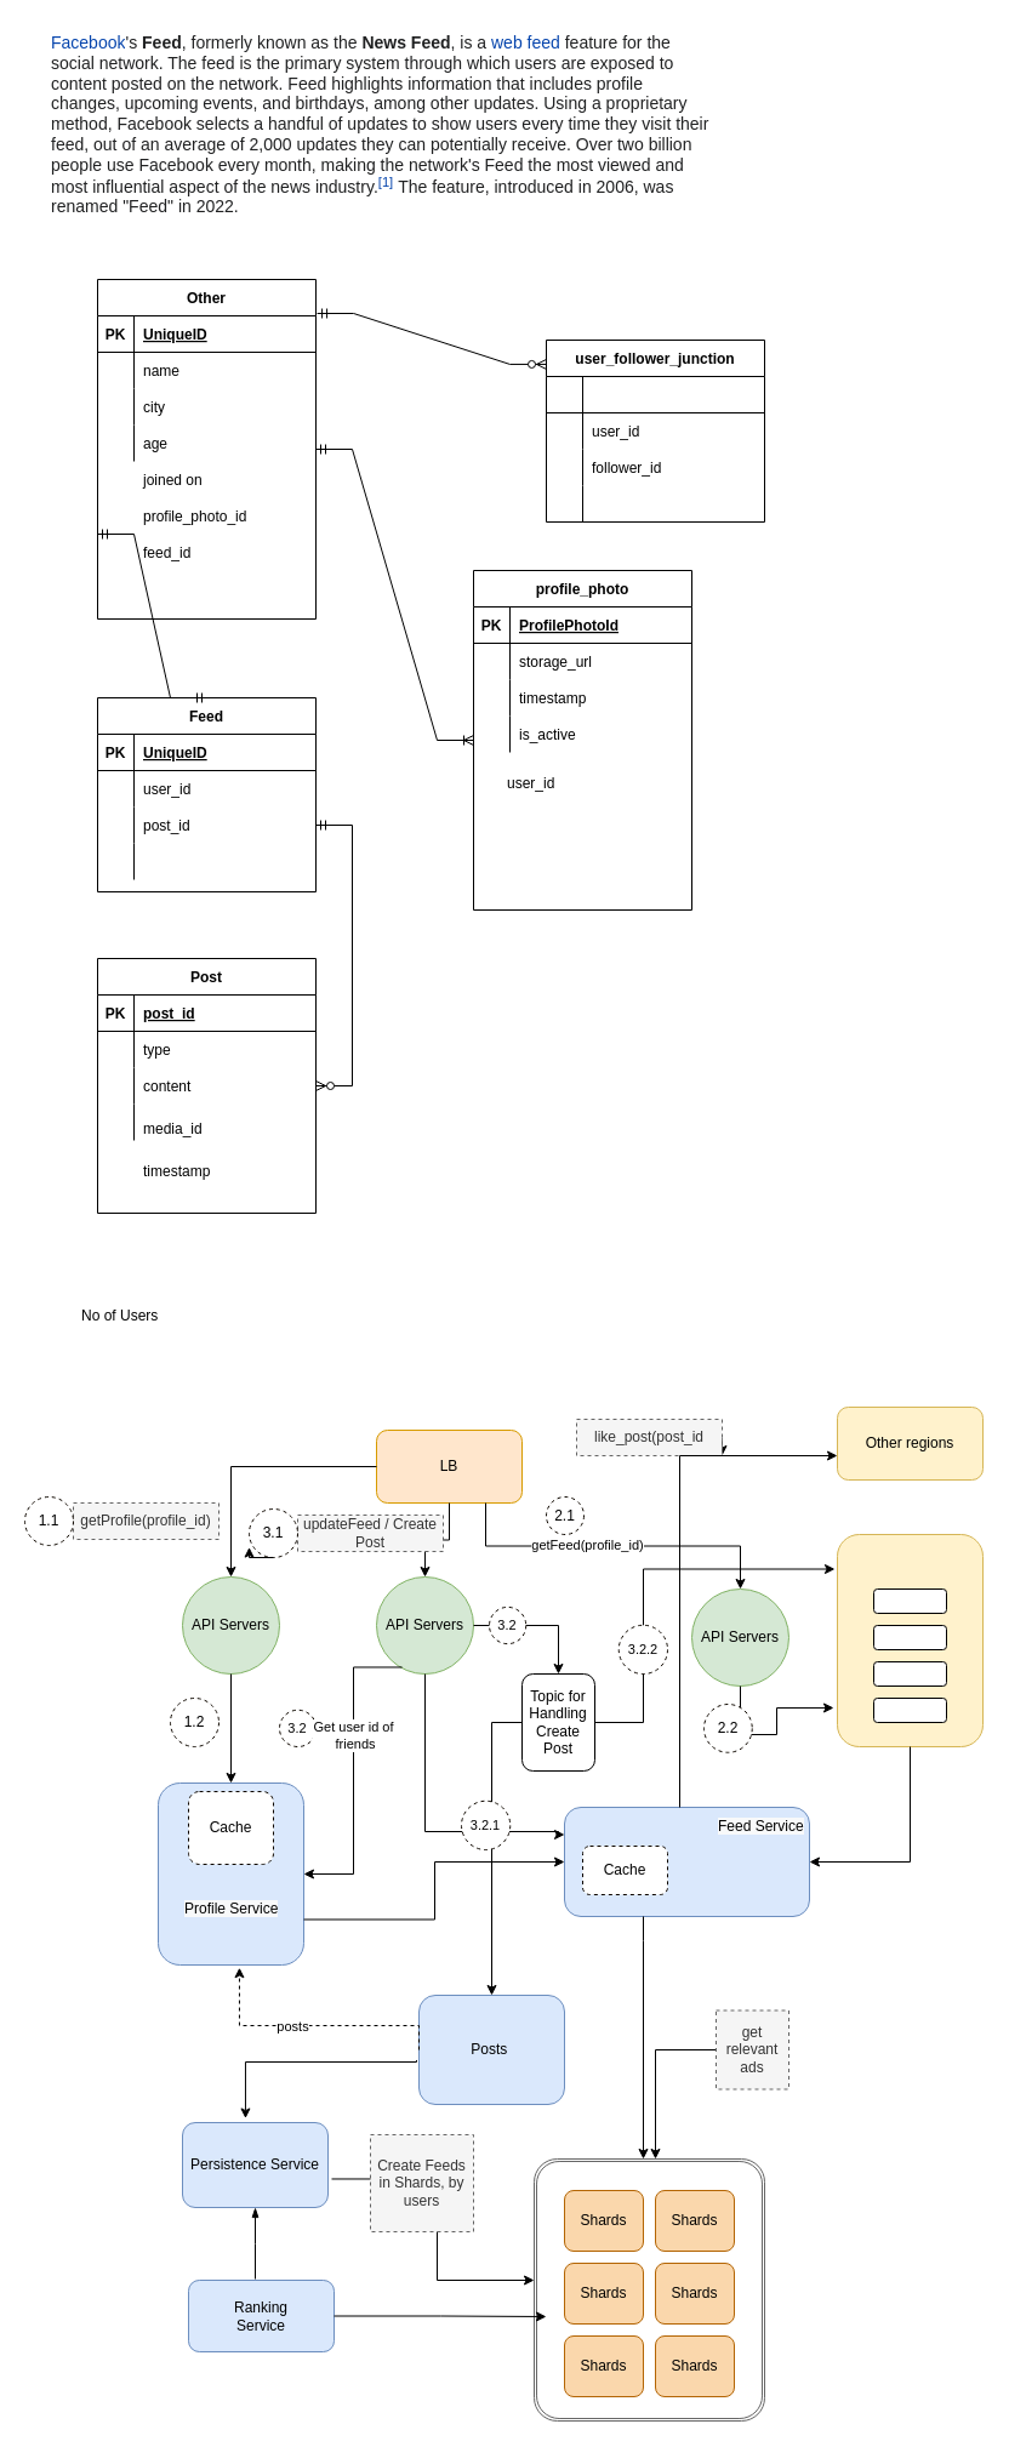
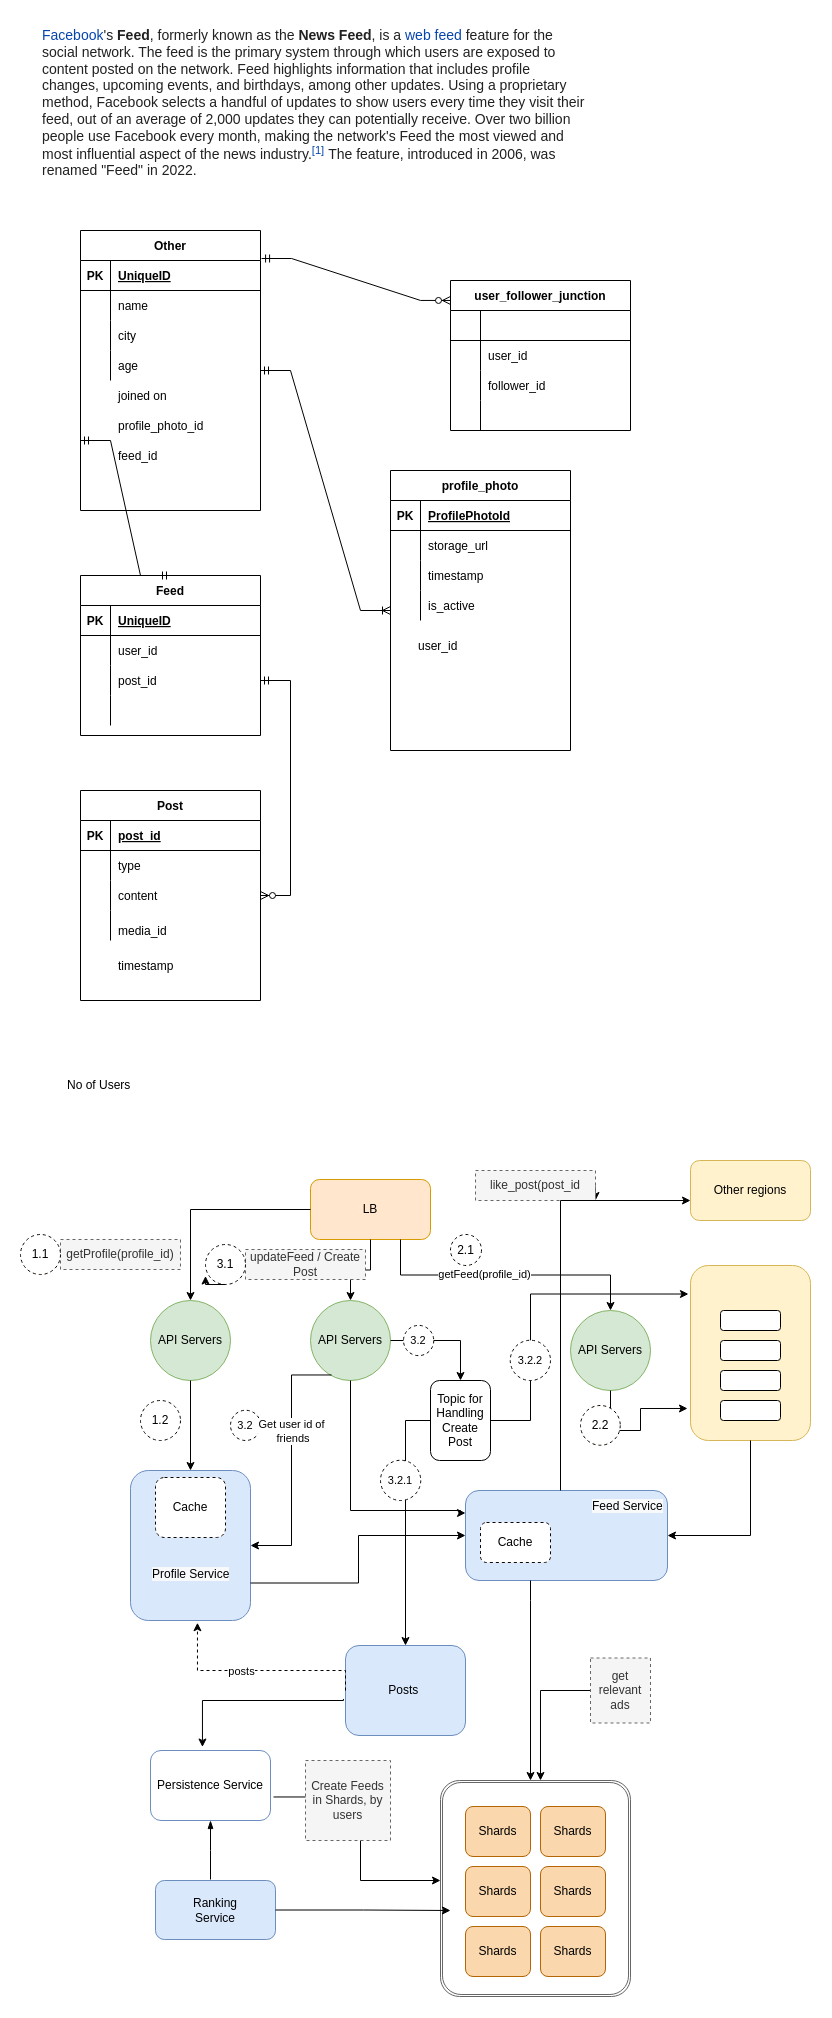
- <mxCell id="145" value="3.2.1" style="ellipse;whiteSpace=wrap;html=1;aspect=fixed;shadow=0;dashed=1;strokeColor=#0F0800;fillColor=#FFFFFF;fontSize=11;gradientColor=none;" vertex="1" parent="1"><mxGeometry x="380" y="1484.75" width="40.25" height="40.25" as="geometry" /></mxCell>
+ <mxCell id="145" value="3.2.1" style="ellipse;whiteSpace=wrap;html=1;aspect=fixed;shadow=0;dashed=1;strokeColor=#0F0800;fillColor=#FFFFFF;fontSize=11;gradientColor=none;" vertex="1" parent="1"><mxGeometry x="380" y="1459.75" width="40.25" height="40.25" as="geometry" /></mxCell>
- <mxCell id="114" value="Persistence Service" style="rounded=1;whiteSpace=wrap;html=1;fillColor=#dae8fc;strokeColor=#6c8ebf;" parent="1" vertex="1"><mxGeometry x="150" y="1750" width="120" height="70" as="geometry" /></mxCell>
+ <mxCell id="114" value="Persistence Service" style="rounded=1;whiteSpace=wrap;html=1;fillColor=#ffffff;strokeColor=#6c8ebf;" parent="1" vertex="1"><mxGeometry x="150" y="1750" width="120" height="70" as="geometry" /></mxCell>
